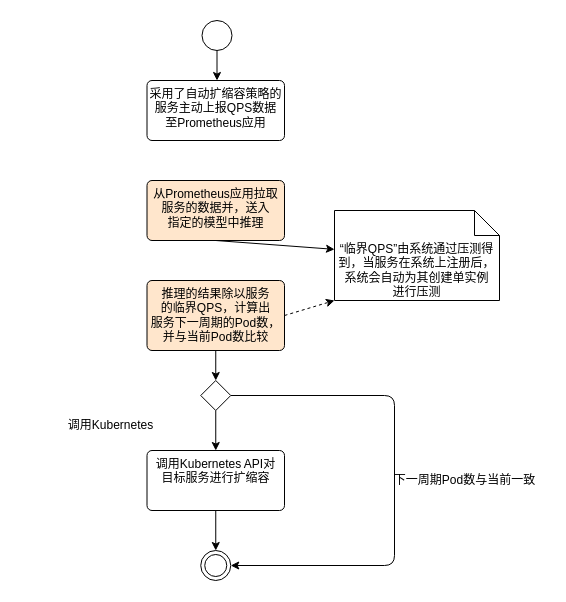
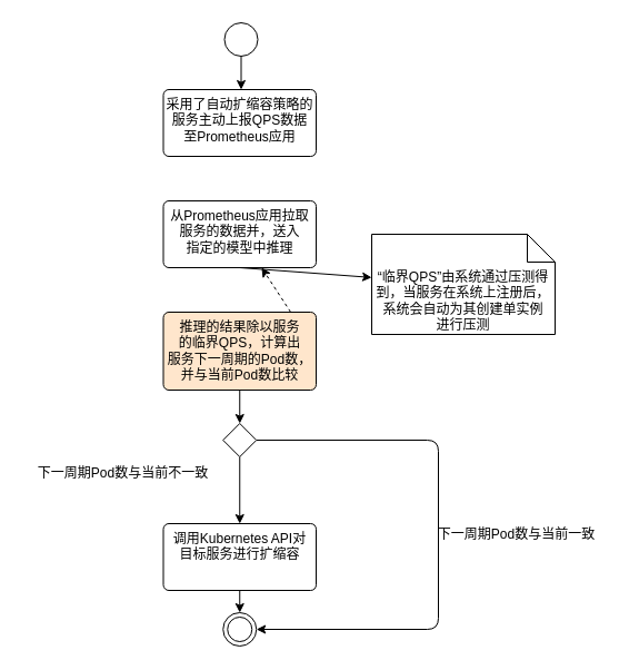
- <mxCell id="6" value="从Prometheus应用拉取&lt;br&gt;服务的数据并，送入&lt;br&gt;指定的模型中推理" style="html=1;align=center;verticalAlign=top;rounded=1;absoluteArcSize=1;arcSize=10;dashed=0;fillColor=#ffe6cc;" vertex="1" parent="1"><mxGeometry x="146.5" y="180" width="137.5" height="60" as="geometry" /></mxCell>
+ <mxCell id="6" value="从Prometheus应用拉取&lt;br&gt;服务的数据并，送入&lt;br&gt;指定的模型中推理" style="html=1;align=center;verticalAlign=top;rounded=1;absoluteArcSize=1;arcSize=10;dashed=0;" vertex="1" parent="1"><mxGeometry x="146.5" y="180" width="137.5" height="60" as="geometry" /></mxCell>
- <mxCell id="7" style="edgeStyle=none;html=1;exitX=1;exitY=0.5;exitDx=0;exitDy=0;entryX=0;entryY=1;entryDx=0;entryDy=0;entryPerimeter=0;dashed=1;" edge="1" parent="1" source="9" target="10"><mxGeometry relative="1" as="geometry" /></mxCell>
+ <mxCell id="7" style="edgeStyle=none;html=1;exitX=1;exitY=0.5;exitDx=0;exitDy=0;dashed=1;" edge="1" parent="1" source="9" target="6"><mxGeometry relative="1" as="geometry" /></mxCell>
- <mxCell id="17" value="调用Kubernetes" style="text;html=1;align=center;verticalAlign=middle;resizable=0;points=[];autosize=1;strokeColor=none;fillColor=none;" vertex="1" parent="1"><mxGeometry x="20.25" y="410" width="180" height="30" as="geometry" /></mxCell>
+ <mxCell id="17" value="下一周期Pod数与当前不一致" style="text;html=1;align=center;verticalAlign=middle;resizable=0;points=[];autosize=1;strokeColor=none;fillColor=none;" vertex="1" parent="1"><mxGeometry x="20.25" y="410" width="180" height="30" as="geometry" /></mxCell>
- <mxCell id="16" value="调用Kubernetes API对&lt;br&gt;目标服务进行扩缩容" style="html=1;align=center;verticalAlign=top;rounded=1;absoluteArcSize=1;arcSize=10;dashed=0;" vertex="1" parent="1"><mxGeometry x="146.5" y="450" width="137.5" height="60" as="geometry" /></mxCell>
+ <mxCell id="16" value="调用Kubernetes API对&lt;br&gt;目标服务进行扩缩容" style="html=1;align=center;verticalAlign=top;rounded=1;absoluteArcSize=1;arcSize=10;dashed=0;" vertex="1" parent="1"><mxGeometry x="146.5" y="470" width="137.5" height="60" as="geometry" /></mxCell>
